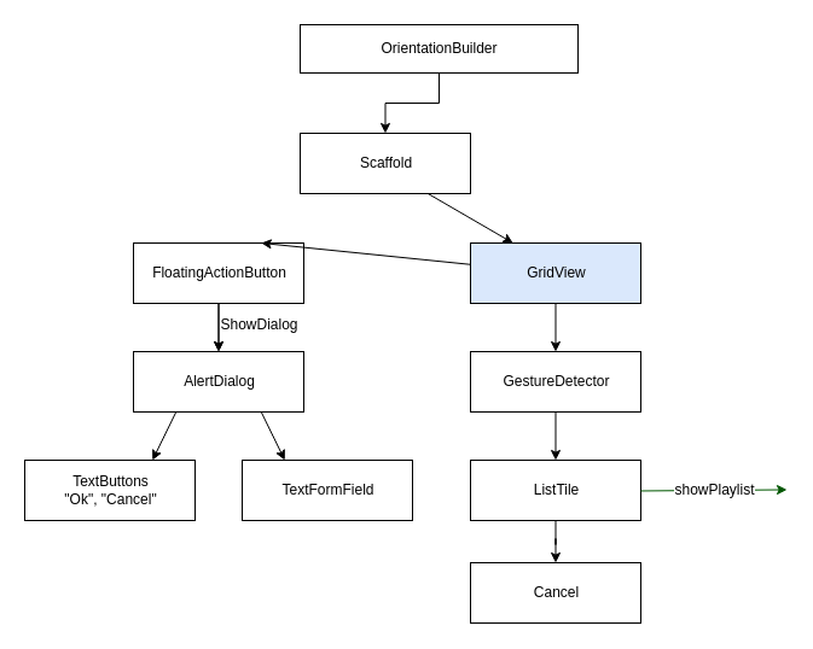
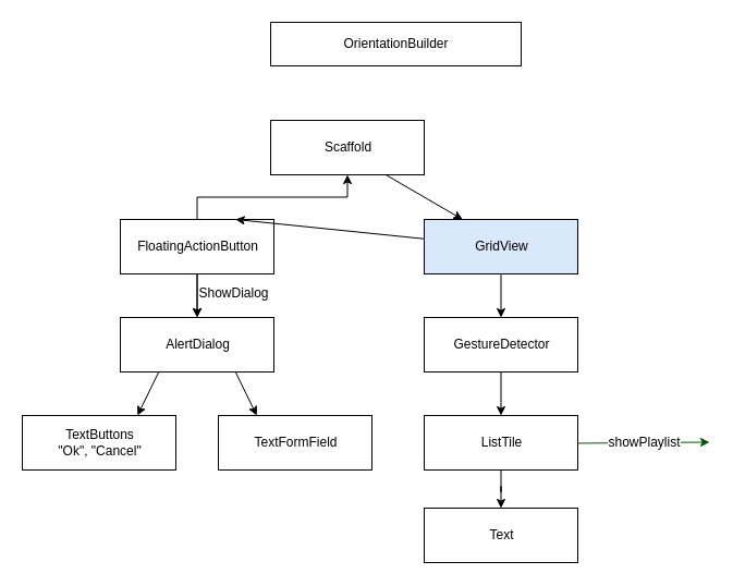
- <mxCell id="3" value="" style="edgeStyle=orthogonalEdgeStyle;rounded=0;orthogonalLoop=1;jettySize=auto;html=1;fontSize=12;startArrow=classic;startFill=1;endArrow=none;endFill=0;" edge="1" parent="1" source="4" target="2"><mxGeometry relative="1" as="geometry" /></mxCell>
+ <mxCell id="3" value="" style="edgeStyle=orthogonalEdgeStyle;rounded=0;orthogonalLoop=1;jettySize=auto;html=1;fontSize=12;startArrow=classic;startFill=1;endArrow=none;endFill=0;" edge="1" parent="1" source="4" target="22"><mxGeometry relative="1" as="geometry" /></mxCell>
- <mxCell id="9" value="Cancel" style="html=1;" vertex="1" parent="1"><mxGeometry x="389" y="466" width="141" height="50" as="geometry" /></mxCell>
+ <mxCell id="9" value="Text" style="html=1;" vertex="1" parent="1"><mxGeometry x="389" y="466" width="141" height="50" as="geometry" /></mxCell>
